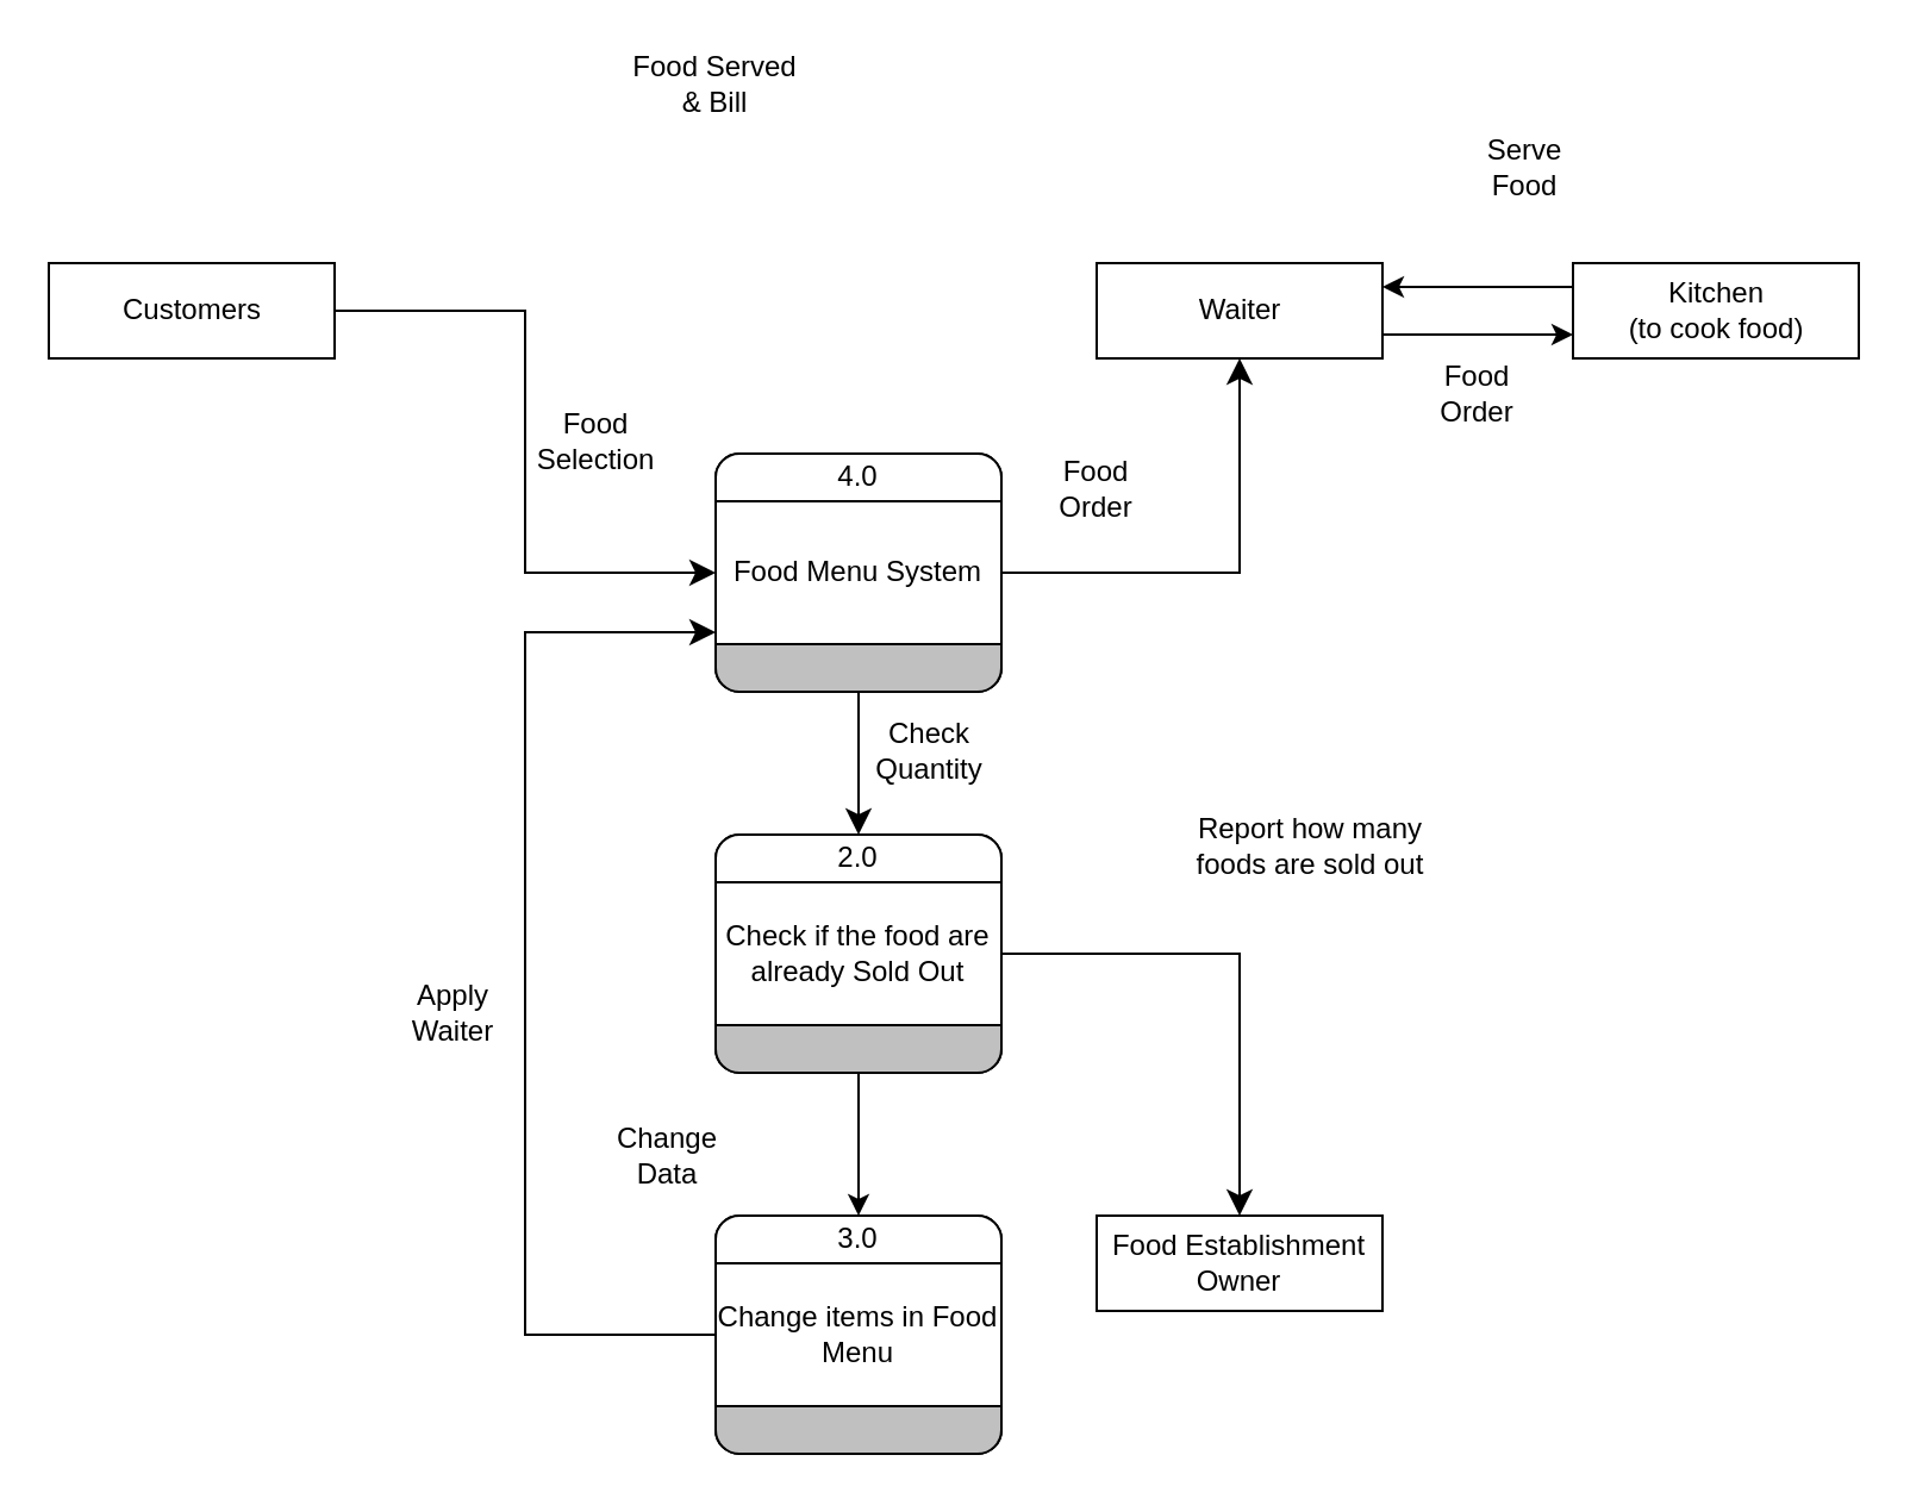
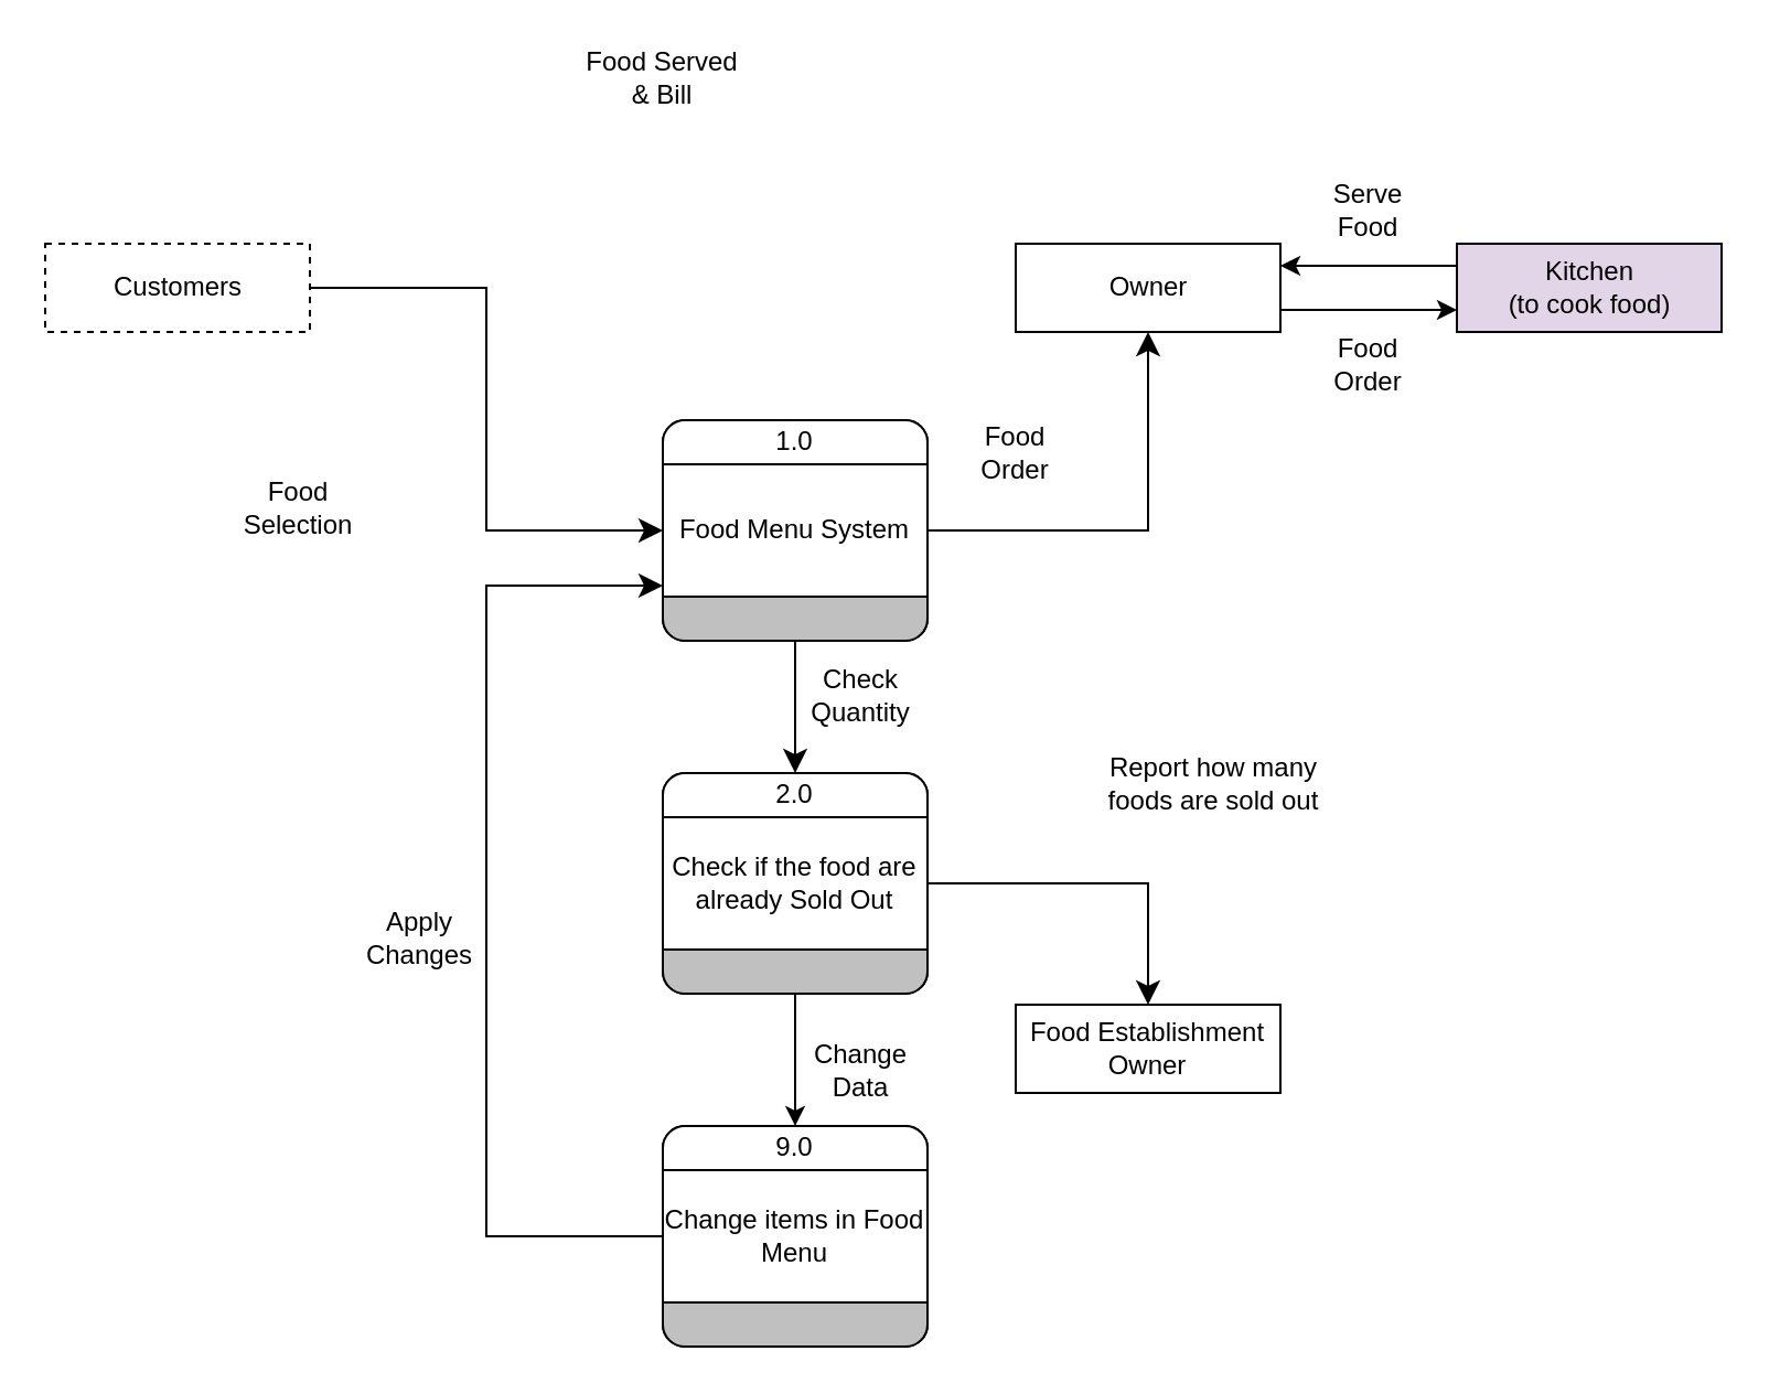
- <mxCell id="19" value="Serve Food" style="text;html=1;strokeColor=none;fillColor=none;align=center;verticalAlign=middle;whiteSpace=wrap;rounded=0;fontSize=12;" vertex="1" parent="1"><mxGeometry x="610" y="55" width="60" height="30" as="geometry" /></mxCell>
+ <mxCell id="19" value="Serve Food" style="text;html=1;strokeColor=none;fillColor=none;align=center;verticalAlign=middle;whiteSpace=wrap;rounded=0;fontSize=12;" vertex="1" parent="1"><mxGeometry x="590" y="80" width="60" height="30" as="geometry" /></mxCell>
- <mxCell id="2" value="Customers" style="html=1;dashed=0;whitespace=wrap;" vertex="1" parent="1"><mxGeometry x="20" y="110" width="120" height="40" as="geometry" /></mxCell>
+ <mxCell id="2" value="Customers" style="html=1;dashed=1;whitespace=wrap;" vertex="1" parent="1"><mxGeometry x="20" y="110" width="120" height="40" as="geometry" /></mxCell>
- <mxCell id="14" value="Waiter" style="html=1;dashed=0;whitespace=wrap;" vertex="1" parent="1"><mxGeometry x="460" y="110" width="120" height="40" as="geometry" /></mxCell>
+ <mxCell id="14" value="Owner" style="html=1;dashed=0;whitespace=wrap;" vertex="1" parent="1"><mxGeometry x="460" y="110" width="120" height="40" as="geometry" /></mxCell>
- <mxCell id="11" value="Kitchen&lt;br&gt;(to cook food)" style="html=1;dashed=0;whitespace=wrap;" vertex="1" parent="1"><mxGeometry x="660" y="110" width="120" height="40" as="geometry" /></mxCell>
+ <mxCell id="11" value="Kitchen&lt;br&gt;(to cook food)" style="html=1;dashed=0;whitespace=wrap;fillColor=#e1d5e7;" vertex="1" parent="1"><mxGeometry x="660" y="110" width="120" height="40" as="geometry" /></mxCell>
- <mxCell id="12" value="Food Selection" style="text;html=1;strokeColor=none;fillColor=none;align=center;verticalAlign=middle;whiteSpace=wrap;rounded=0;fontSize=12;" vertex="1" parent="1"><mxGeometry x="220" y="170" width="60" height="30" as="geometry" /></mxCell>
+ <mxCell id="12" value="Food Selection" style="text;html=1;strokeColor=none;fillColor=none;align=center;verticalAlign=middle;whiteSpace=wrap;rounded=0;fontSize=12;" vertex="1" parent="1"><mxGeometry x="105" y="215" width="60" height="30" as="geometry" /></mxCell>
- <mxCell id="4" value="4.0" style="whiteSpace=wrap;connectable=0;html=1;shape=mxgraph.basic.rect;size=10;rectStyle=rounded;bottomRightStyle=square;bottomLeftStyle=square;part=1;fontSize=12;" vertex="1" parent="3"><mxGeometry width="120" height="20" as="geometry" /></mxCell>
+ <mxCell id="4" value="1.0" style="whiteSpace=wrap;connectable=0;html=1;shape=mxgraph.basic.rect;size=10;rectStyle=rounded;bottomRightStyle=square;bottomLeftStyle=square;part=1;fontSize=12;" vertex="1" parent="3"><mxGeometry width="120" height="20" as="geometry" /></mxCell>
- <mxCell id="34" value="Apply Waiter" style="text;html=1;strokeColor=none;fillColor=none;align=center;verticalAlign=middle;whiteSpace=wrap;rounded=0;fontSize=12;" vertex="1" parent="1"><mxGeometry x="160" y="410" width="60" height="30" as="geometry" /></mxCell>
+ <mxCell id="34" value="Apply Changes" style="text;html=1;strokeColor=none;fillColor=none;align=center;verticalAlign=middle;whiteSpace=wrap;rounded=0;fontSize=12;" vertex="1" parent="1"><mxGeometry x="160" y="410" width="60" height="30" as="geometry" /></mxCell>
- <mxCell id="31" value="Change Data" style="text;html=1;strokeColor=none;fillColor=none;align=center;verticalAlign=middle;whiteSpace=wrap;rounded=0;fontSize=12;" vertex="1" parent="1"><mxGeometry x="250" y="470" width="60" height="30" as="geometry" /></mxCell>
+ <mxCell id="31" value="Change Data" style="text;html=1;strokeColor=none;fillColor=none;align=center;verticalAlign=middle;whiteSpace=wrap;rounded=0;fontSize=12;" vertex="1" parent="1"><mxGeometry x="360" y="470" width="60" height="30" as="geometry" /></mxCell>
- <mxCell id="23" value="3.0" style="whiteSpace=wrap;connectable=0;html=1;shape=mxgraph.basic.rect;size=10;rectStyle=rounded;bottomRightStyle=square;bottomLeftStyle=square;part=1;fontSize=12;" vertex="1" parent="22"><mxGeometry width="120" height="20" as="geometry" /></mxCell>
+ <mxCell id="23" value="9.0" style="whiteSpace=wrap;connectable=0;html=1;shape=mxgraph.basic.rect;size=10;rectStyle=rounded;bottomRightStyle=square;bottomLeftStyle=square;part=1;fontSize=12;" vertex="1" parent="22"><mxGeometry width="120" height="20" as="geometry" /></mxCell>
- <mxCell id="21" value="Food Establishment Owner" style="rounded=0;whiteSpace=wrap;html=1;fontSize=12;" vertex="1" parent="1"><mxGeometry x="460" y="510" width="120" height="40" as="geometry" /></mxCell>
+ <mxCell id="21" value="Food Establishment Owner" style="rounded=0;whiteSpace=wrap;html=1;fontSize=12;" vertex="1" parent="1"><mxGeometry x="460" y="455" width="120" height="40" as="geometry" /></mxCell>
